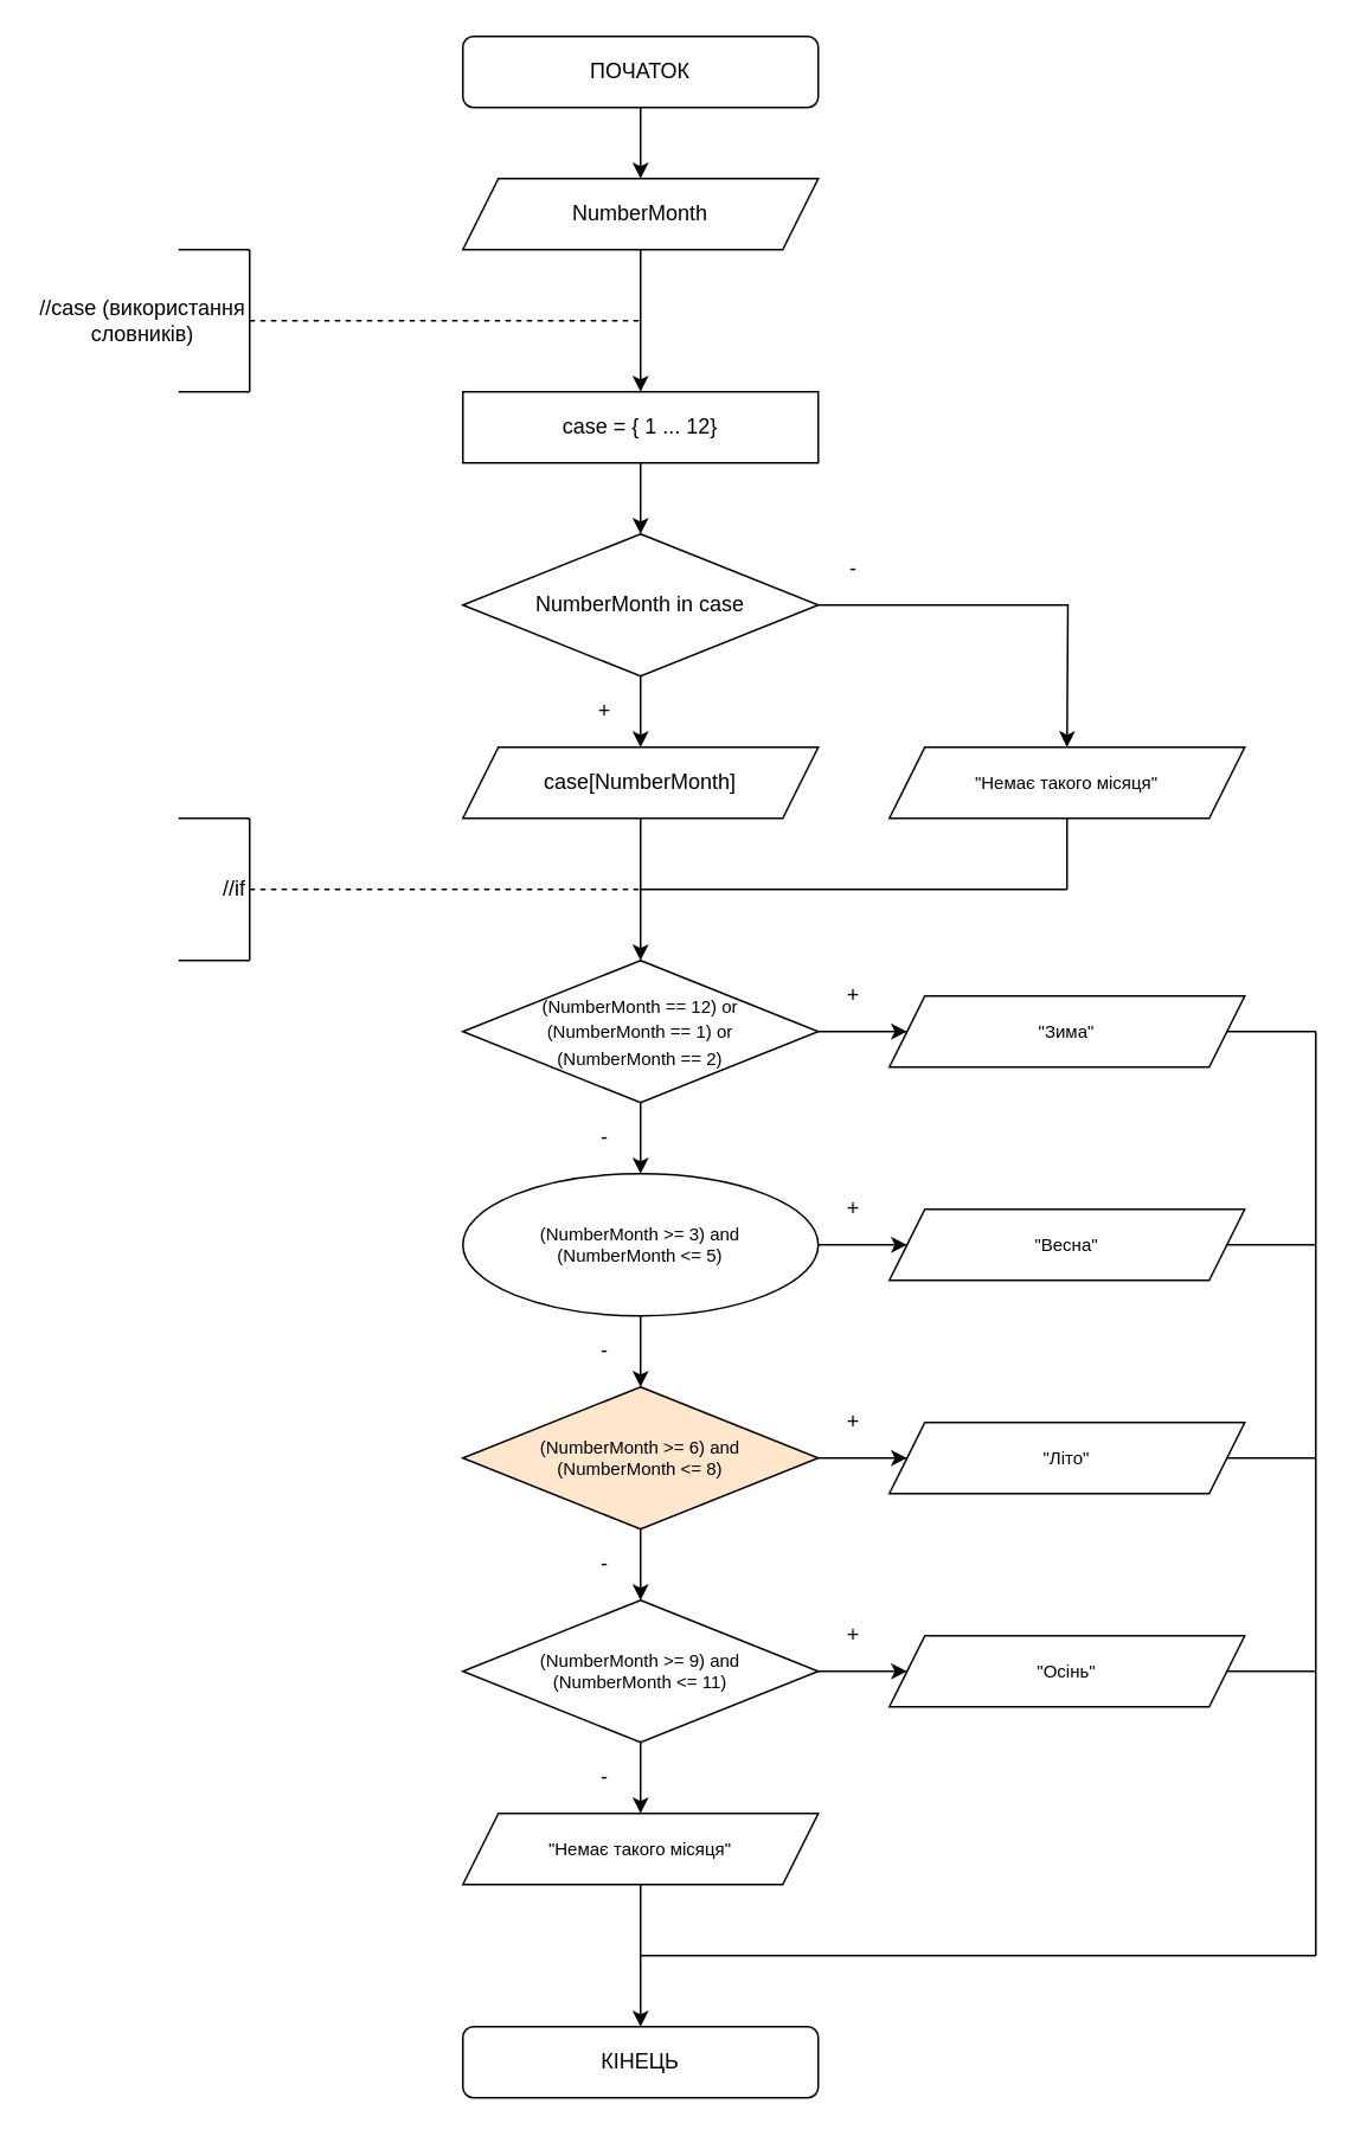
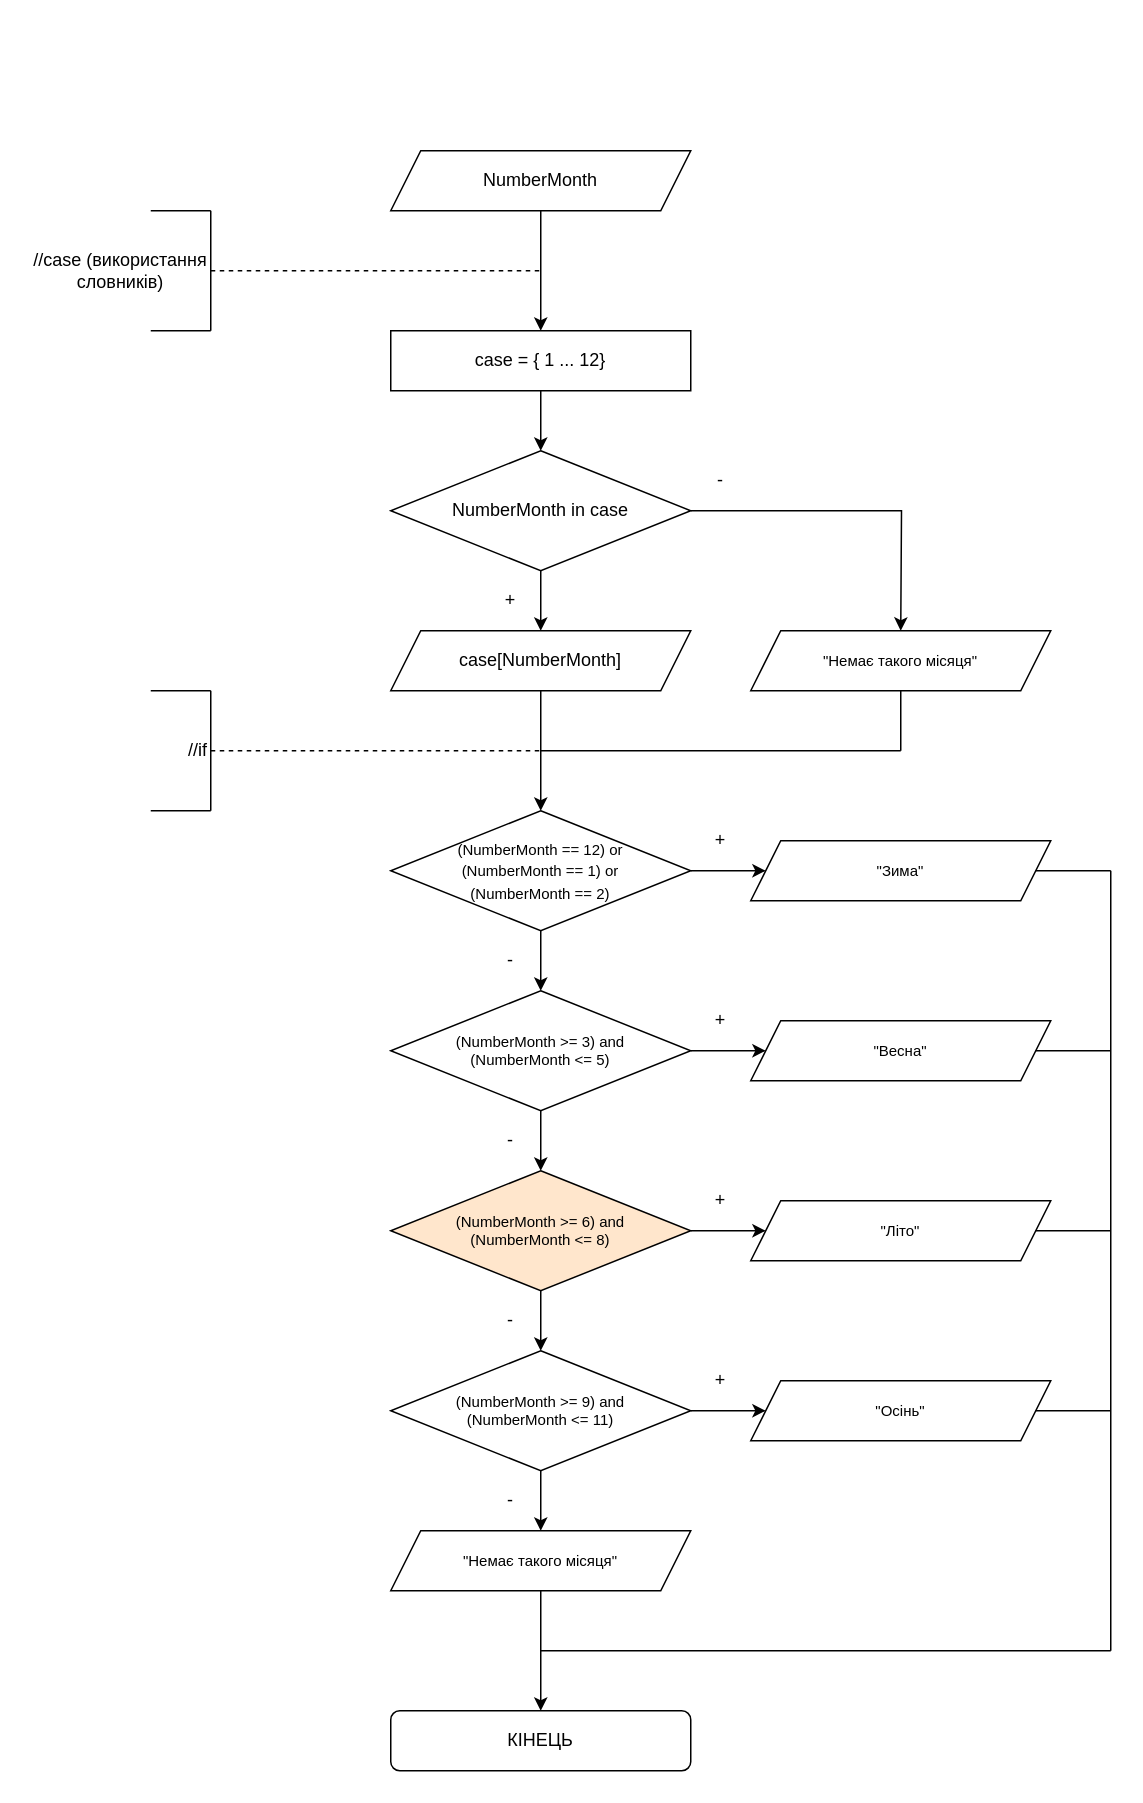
- <mxCell id="3" value="ПОЧАТОК" style="rounded=1;whiteSpace=wrap;html=1;" parent="1" vertex="1"><mxGeometry x="260" width="200" height="40" as="geometry" y="20" /></mxCell>
- <mxCell id="2" value="" style="edgeStyle=orthogonalEdgeStyle;rounded=0;orthogonalLoop=1;jettySize=auto;html=1;" parent="1" source="3" target="8" edge="1"><mxGeometry relative="1" as="geometry" /></mxCell>
- <mxCell id="23" value="(NumberMonth &amp;gt;= 3) and &lt;br&gt;(NumberMonth &amp;lt;= 5)" style="ellipse;whiteSpace=wrap;html=1;fontSize=10;" parent="1" vertex="1"><mxGeometry x="260" y="660" width="200" height="80" as="geometry" /></mxCell>
+ <mxCell id="23" value="(NumberMonth &amp;gt;= 3) and &lt;br&gt;(NumberMonth &amp;lt;= 5)" style="rhombus;whiteSpace=wrap;html=1;fontSize=10;" parent="1" vertex="1"><mxGeometry x="260" y="660" width="200" height="80" as="geometry" /></mxCell>
